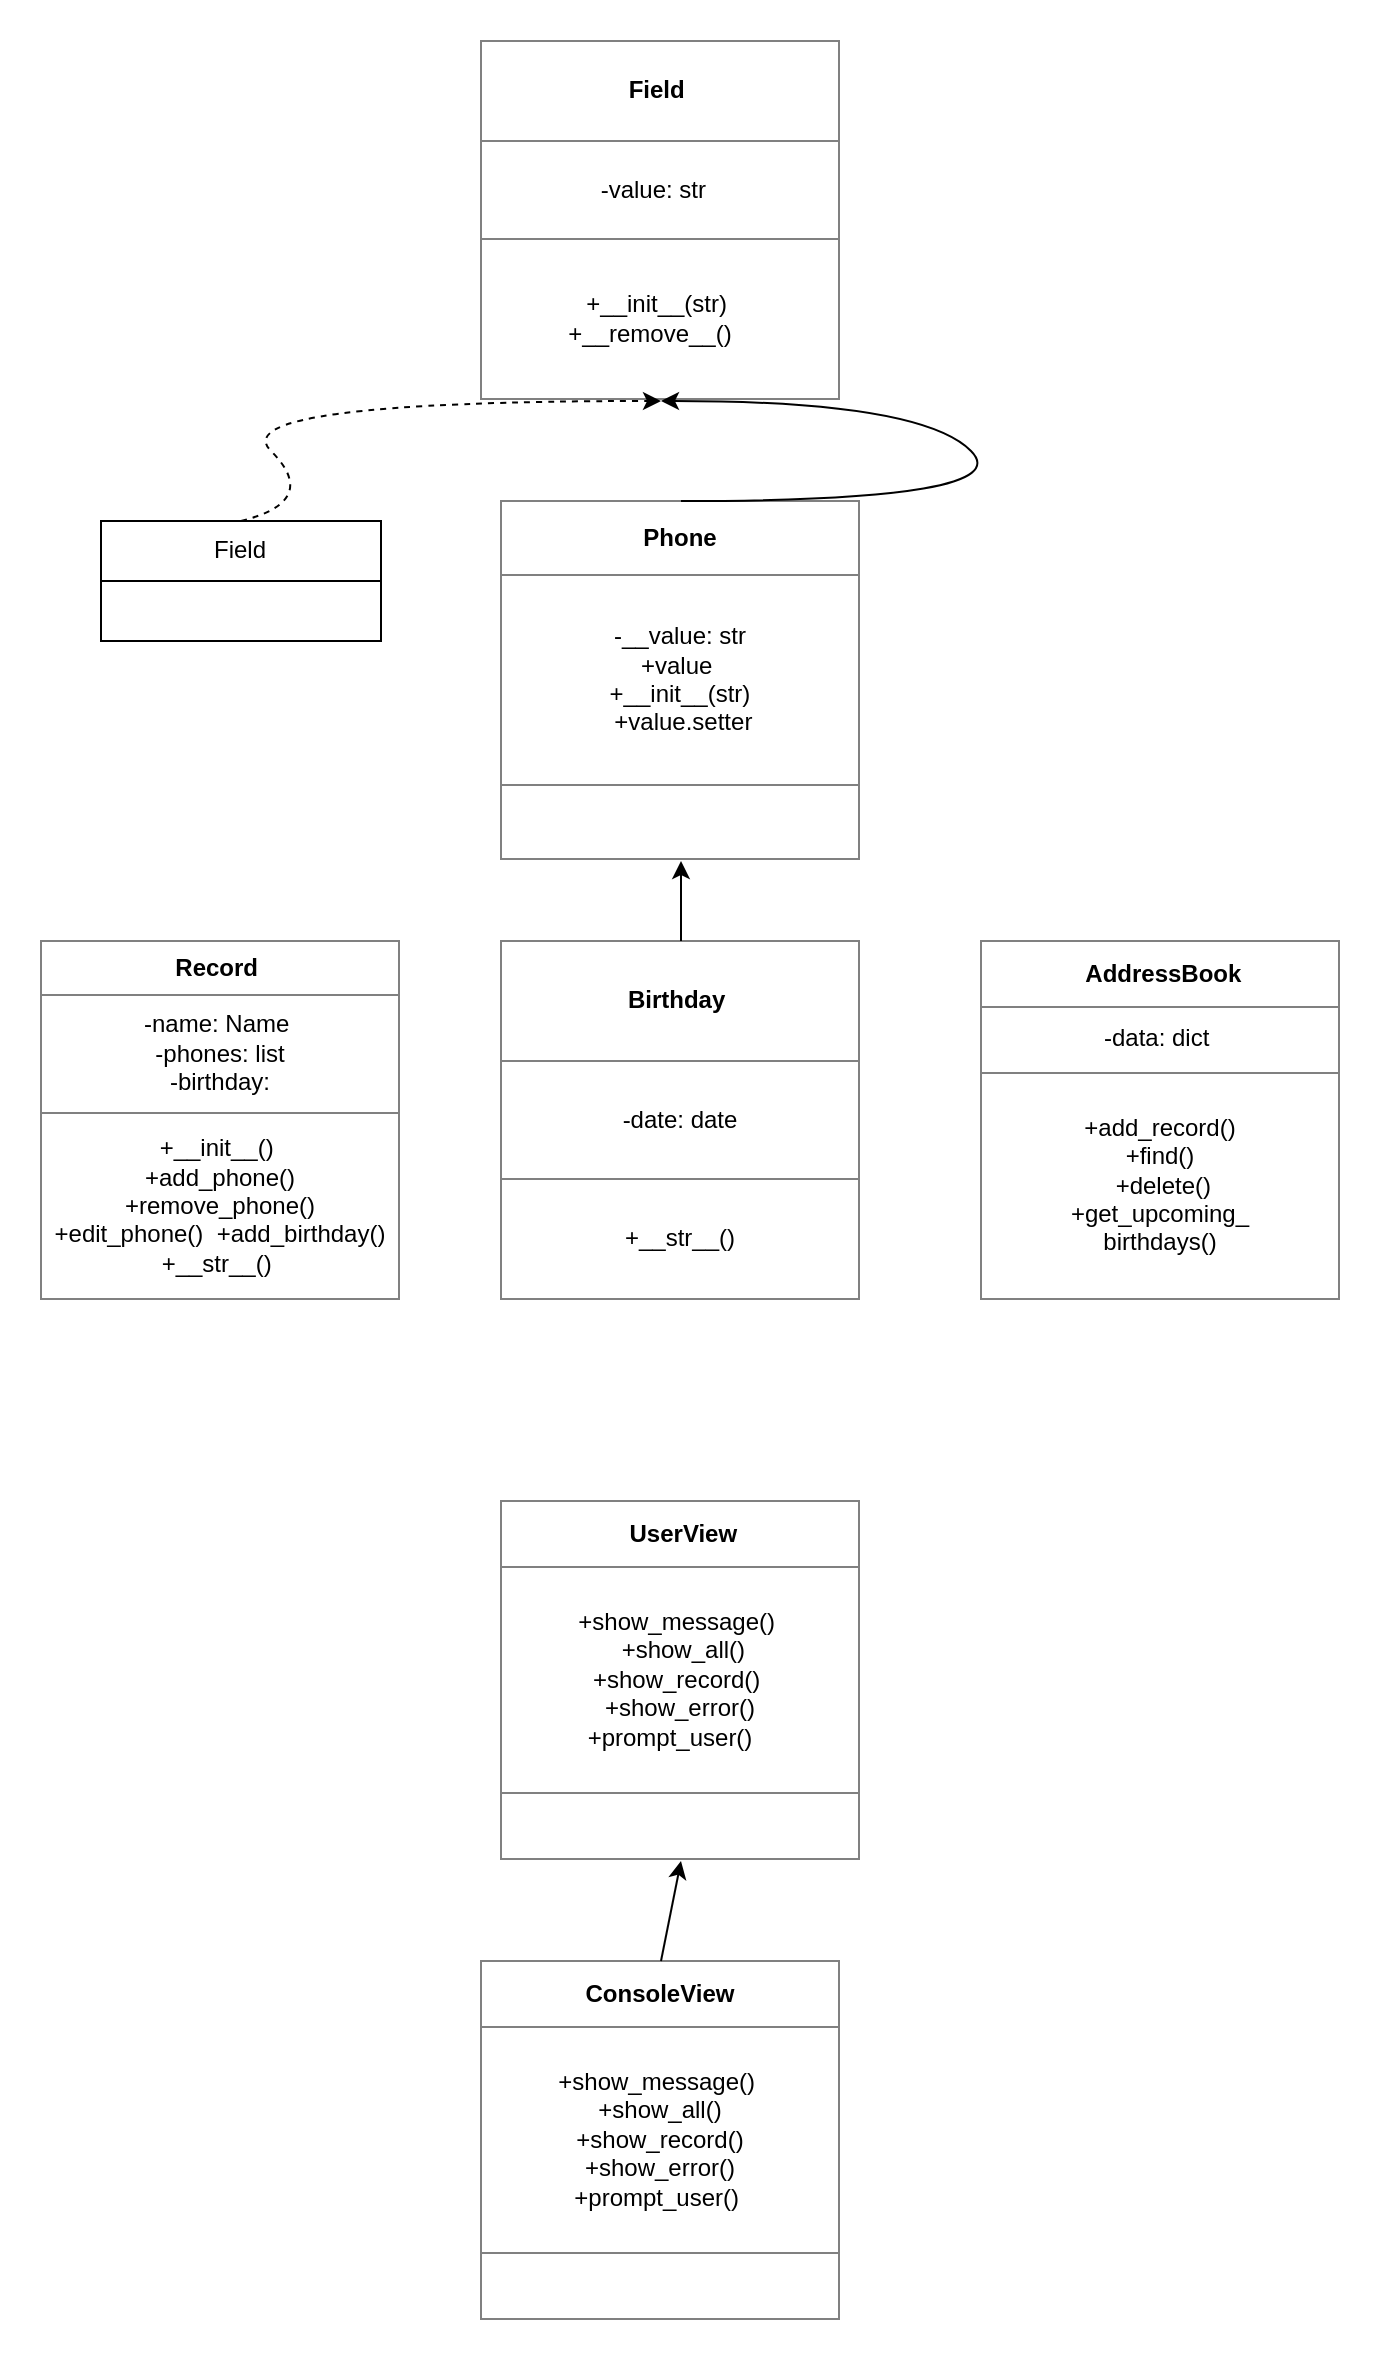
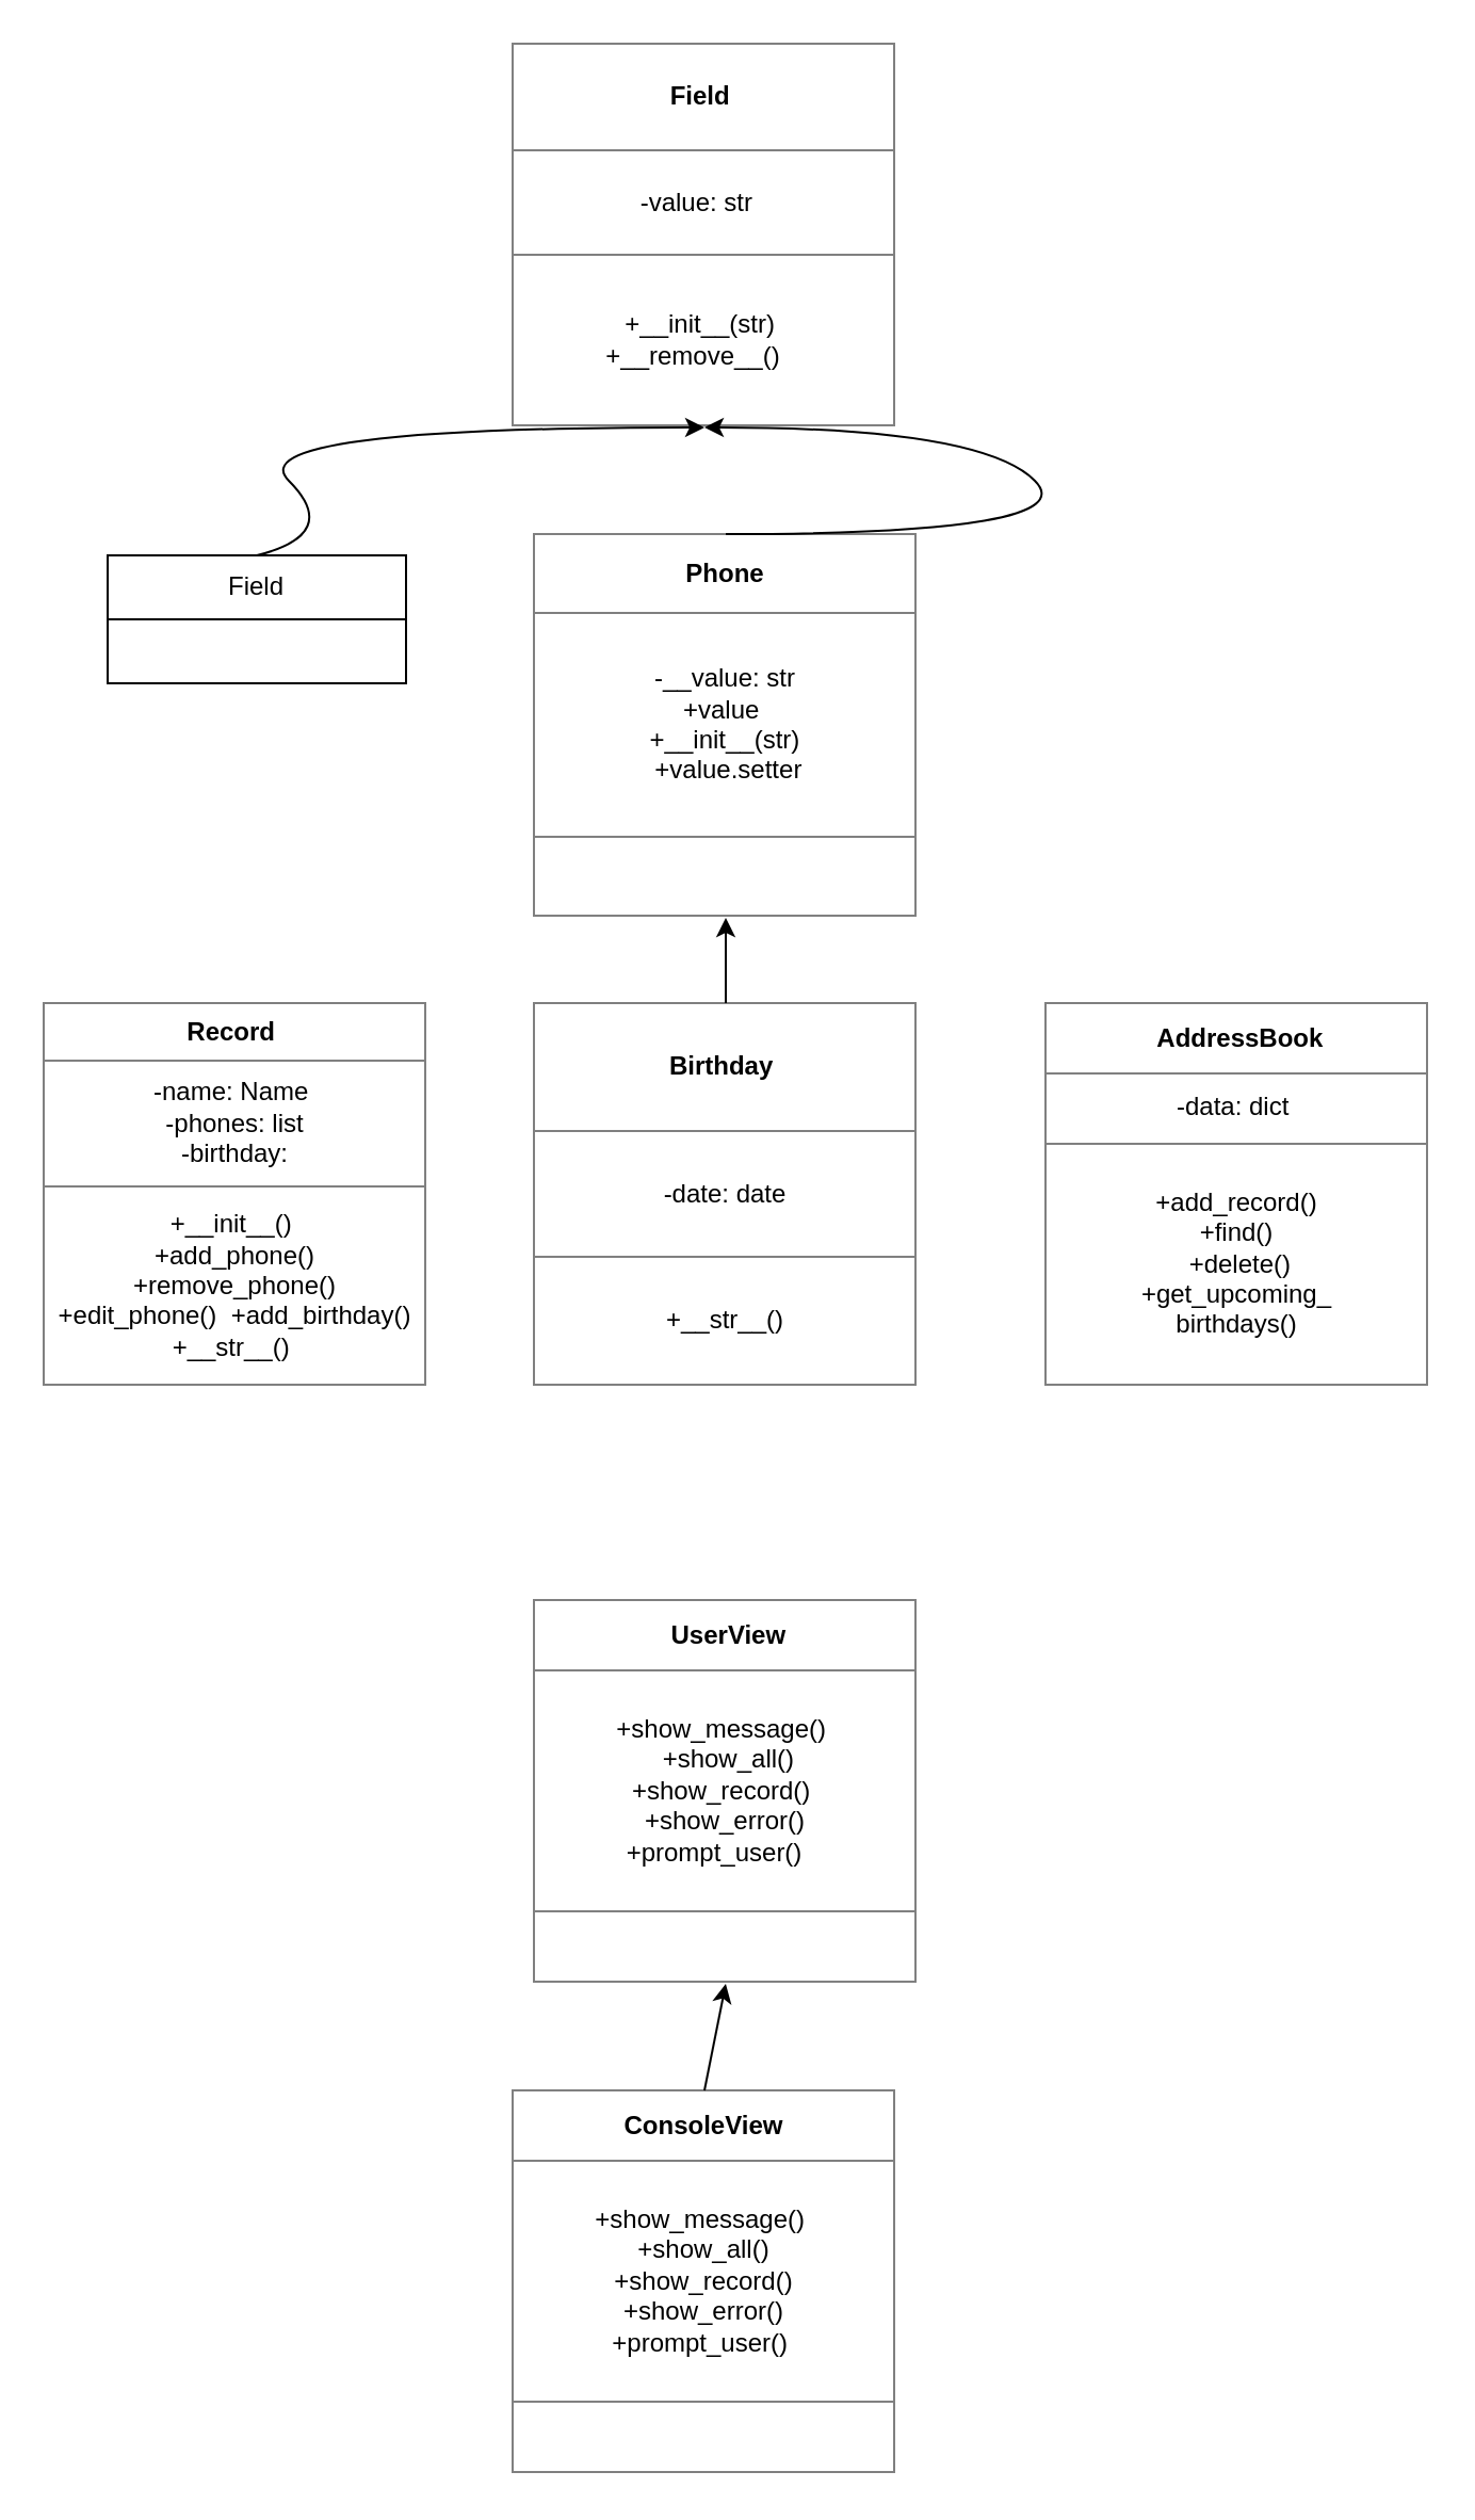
- <mxCell id="10" value="" style="curved=1;endArrow=classic;html=1;rounded=0;exitX=0.5;exitY=0;exitDx=0;exitDy=0;entryX=0.5;entryY=1;entryDx=0;entryDy=0;dashed=1;" edge="1" parent="1" source="4" target="2"><mxGeometry width="50" height="50" relative="1" as="geometry"><mxPoint x="110" y="250" as="sourcePoint" /><mxPoint x="160" y="200" as="targetPoint" /><Array as="points"><mxPoint x="160" y="250" /><mxPoint x="110" y="200" /></Array></mxGeometry></mxCell>
+ <mxCell id="10" value="" style="curved=1;endArrow=classic;html=1;rounded=0;exitX=0.5;exitY=0;exitDx=0;exitDy=0;entryX=0.5;entryY=1;entryDx=0;entryDy=0;" edge="1" parent="1" source="4" target="2"><mxGeometry width="50" height="50" relative="1" as="geometry"><mxPoint x="110" y="250" as="sourcePoint" /><mxPoint x="160" y="200" as="targetPoint" /><Array as="points"><mxPoint x="160" y="250" /><mxPoint x="110" y="200" /></Array></mxGeometry></mxCell>
